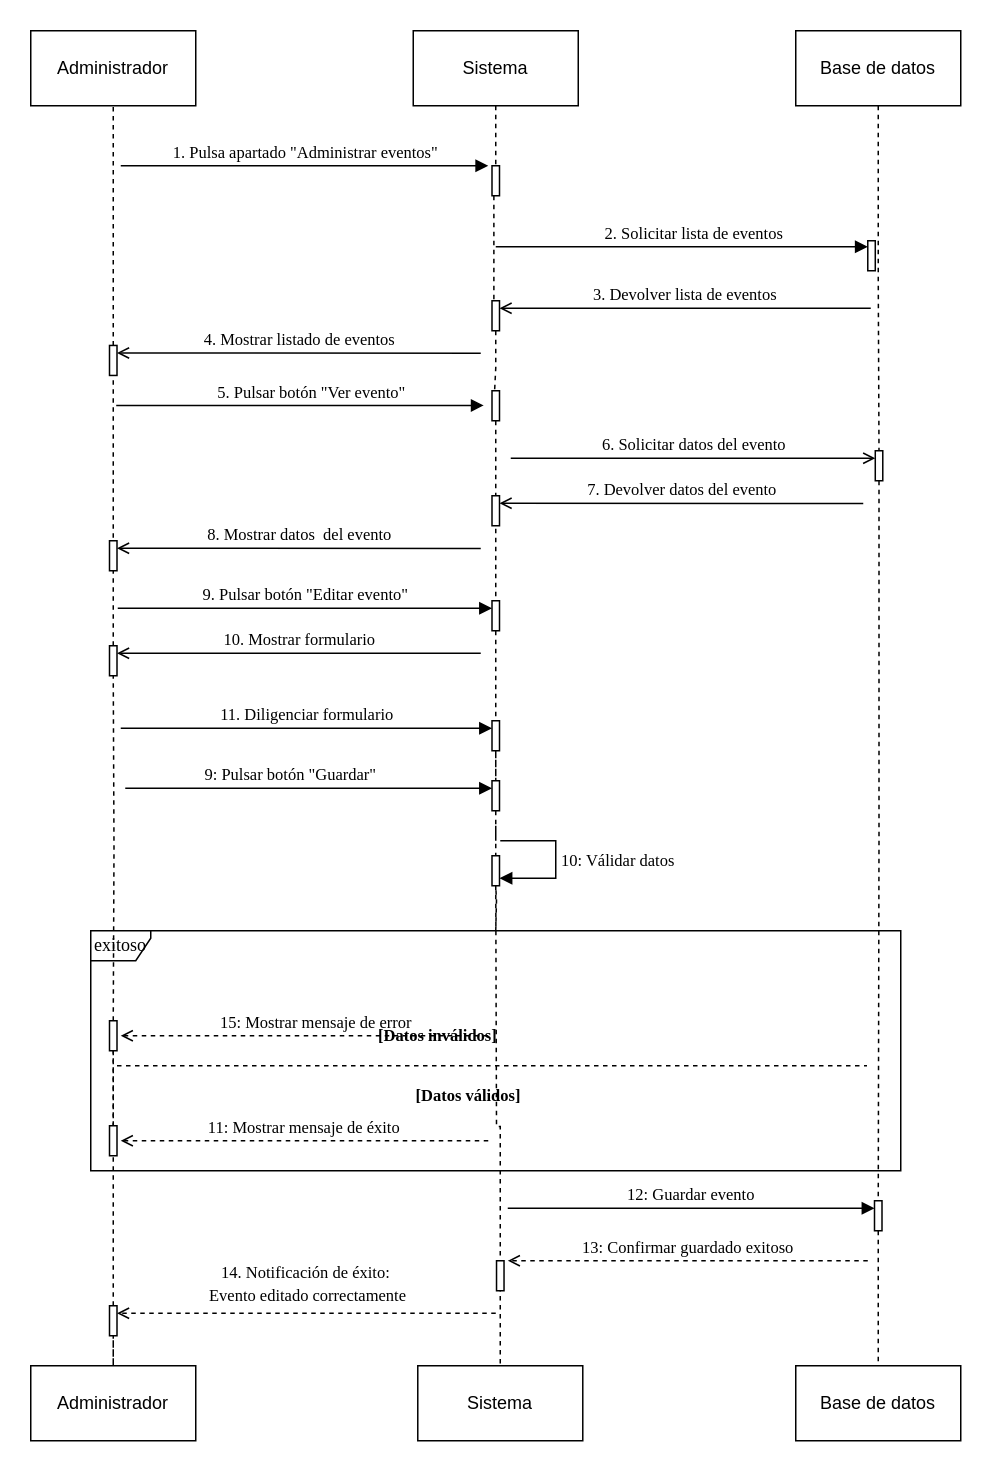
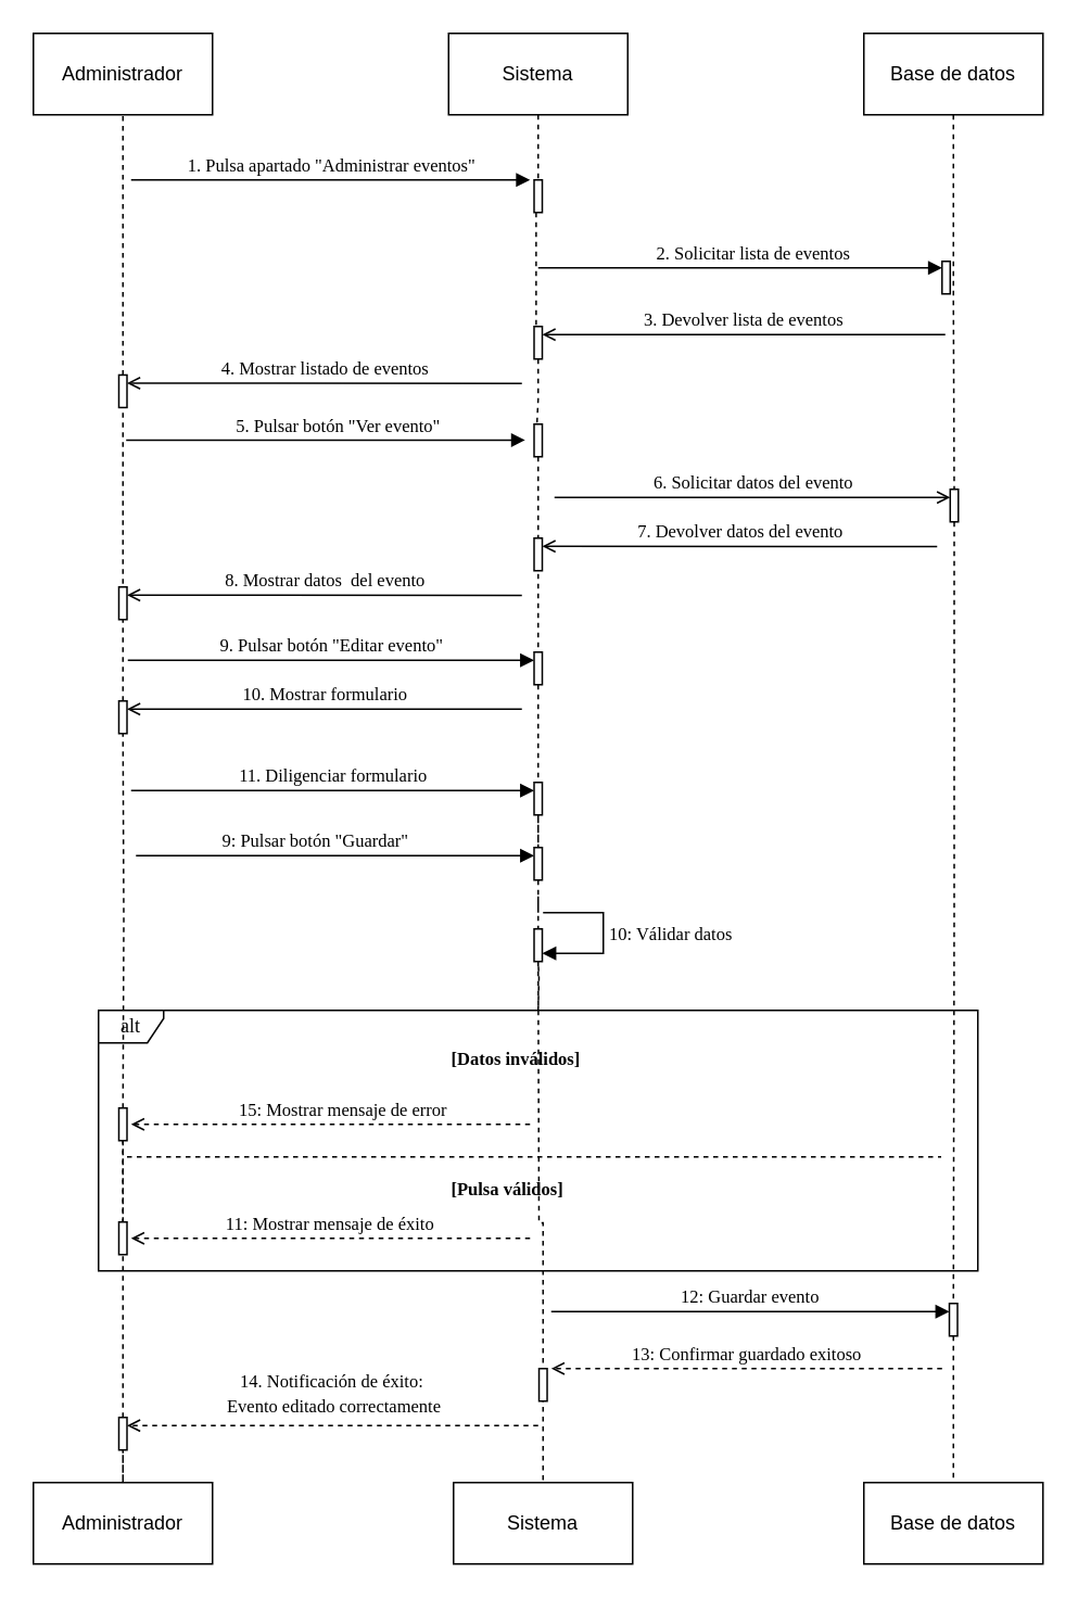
- <mxCell id="11" value="exitoso" style="shape=umlFrame;whiteSpace=wrap;html=1;fillColor=none;strokeColor=#000000;fontFamily=Verdana;fontSize=12;width=40;height=20;" vertex="1" parent="1"><mxGeometry x="60" y="620" width="540" height="160" as="geometry" /></mxCell>
+ <mxCell id="11" value="alt" style="shape=umlFrame;whiteSpace=wrap;html=1;fillColor=none;strokeColor=#000000;fontFamily=Verdana;fontSize=12;width=40;height=20;" vertex="1" parent="1"><mxGeometry x="60" y="620" width="540" height="160" as="geometry" /></mxCell>
- <mxCell id="12" value="[Datos inválidos]" style="text;html=1;strokeColor=none;fillColor=none;align=left;verticalAlign=middle;whiteSpace=wrap;rounded=0;fontFamily=Verdana;fontSize=11;fontStyle=1;" vertex="1" parent="1"><mxGeometry x="250" y="680" width="117" height="20" as="geometry" /></mxCell>
+ <mxCell id="12" value="[Datos inválidos]" style="text;html=1;strokeColor=none;fillColor=none;align=left;verticalAlign=middle;whiteSpace=wrap;rounded=0;fontFamily=Verdana;fontSize=11;fontStyle=1;" vertex="1" parent="1"><mxGeometry x="275" y="640" width="117" height="20" as="geometry" /></mxCell>
- <mxCell id="14" value="[Datos válidos]" style="text;html=1;strokeColor=none;fillColor=none;align=left;verticalAlign=middle;whiteSpace=wrap;rounded=0;fontFamily=Verdana;fontSize=11;fontStyle=1;" vertex="1" parent="1"><mxGeometry x="275" y="720" width="105" height="20" as="geometry" /></mxCell>
+ <mxCell id="14" value="[Pulsa válidos]" style="text;html=1;strokeColor=none;fillColor=none;align=left;verticalAlign=middle;whiteSpace=wrap;rounded=0;fontFamily=Verdana;fontSize=11;fontStyle=1;" vertex="1" parent="1"><mxGeometry x="275" y="720" width="105" height="20" as="geometry" /></mxCell>
